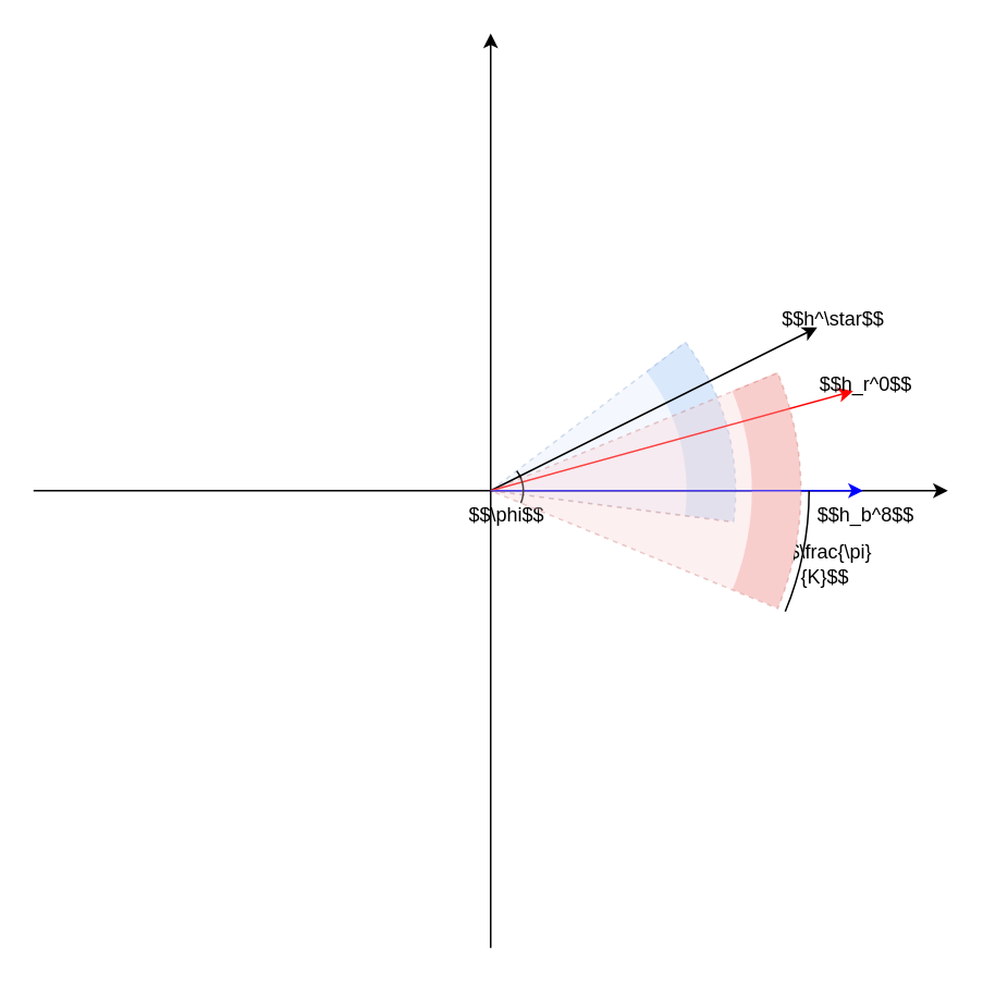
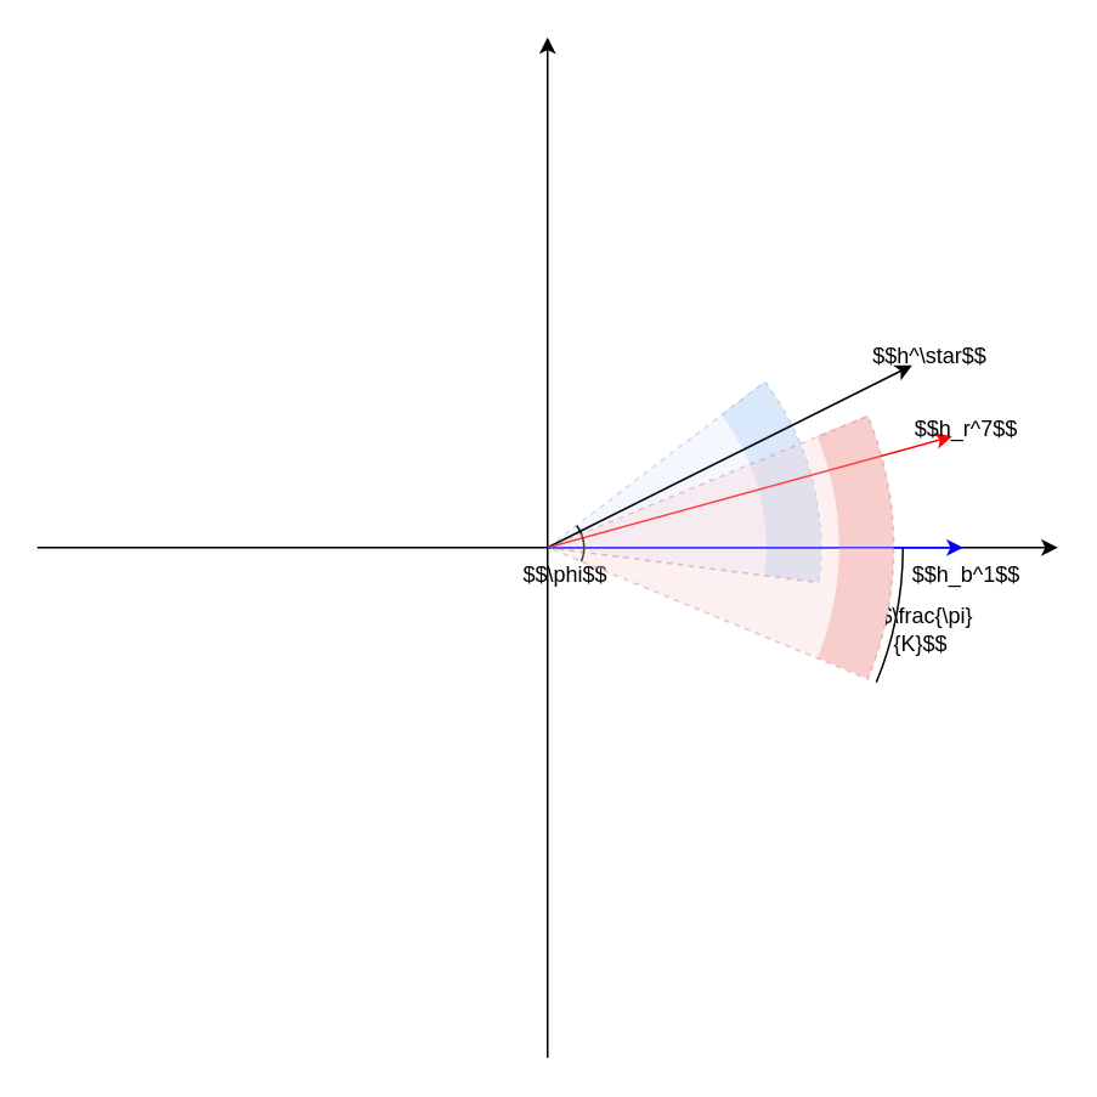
- <mxCell id="13" value="$$h_r^0$$" style="text;html=1;strokeColor=none;fillColor=none;align=center;verticalAlign=middle;whiteSpace=wrap;rounded=0;shadow=0;sketch=0;" vertex="1" parent="1"><mxGeometry x="520" y="220" width="20" height="30" as="geometry" /></mxCell>
+ <mxCell id="13" value="$$h_r^7$$" style="text;html=1;strokeColor=none;fillColor=none;align=center;verticalAlign=middle;whiteSpace=wrap;rounded=0;shadow=0;sketch=0;" vertex="1" parent="1"><mxGeometry x="520" y="220" width="20" height="30" as="geometry" /></mxCell>
- <mxCell id="15" value="&lt;font color=&quot;#000000&quot;&gt;$$h_b^8$$&lt;/font&gt;" style="text;html=1;strokeColor=none;fillColor=none;align=center;verticalAlign=middle;whiteSpace=wrap;rounded=0;shadow=0;sketch=0;fontColor=#FF0000;" vertex="1" parent="1"><mxGeometry x="520" y="300" width="20" height="30" as="geometry" /></mxCell>
+ <mxCell id="15" value="&lt;font color=&quot;#000000&quot;&gt;$$h_b^1$$&lt;/font&gt;" style="text;html=1;strokeColor=none;fillColor=none;align=center;verticalAlign=middle;whiteSpace=wrap;rounded=0;shadow=0;sketch=0;fontColor=#FF0000;" vertex="1" parent="1"><mxGeometry x="520" y="300" width="20" height="30" as="geometry" /></mxCell>
